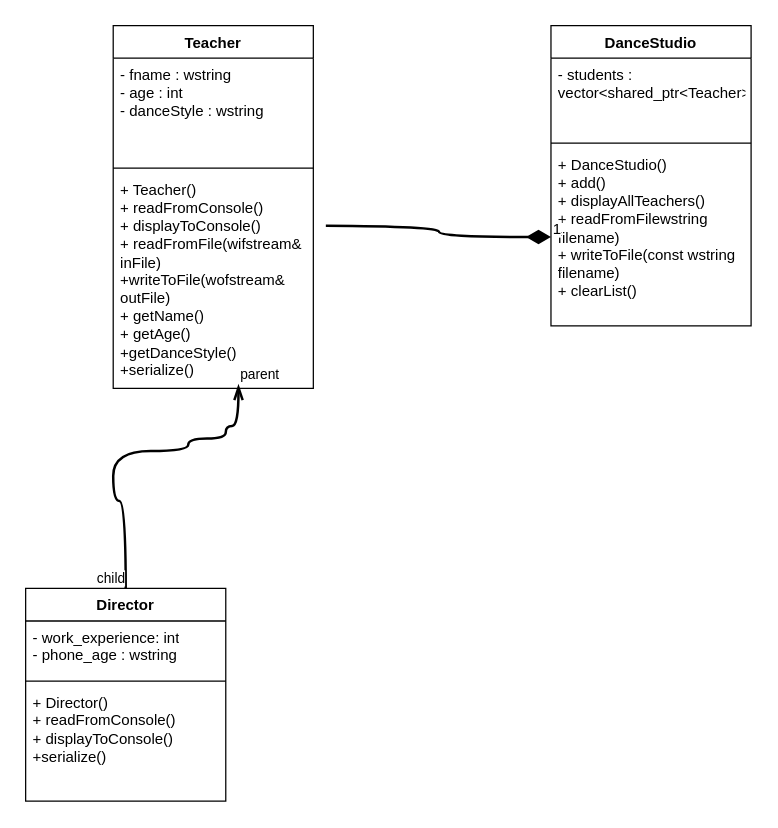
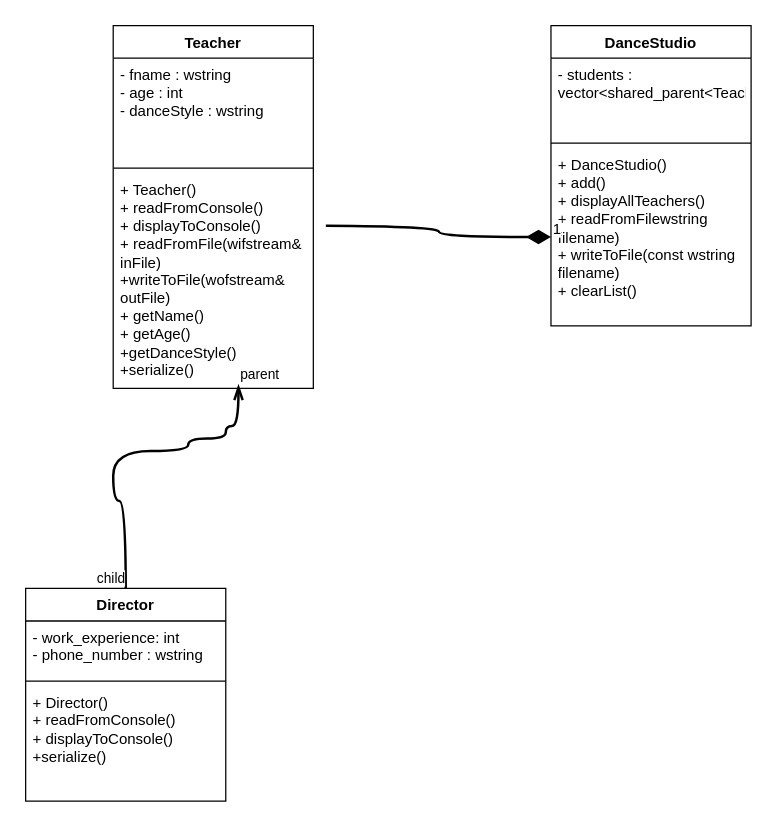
- <mxCell id="11" value="&lt;div&gt;- students : vector&amp;lt;shared_ptr&amp;lt;Teacher&amp;gt;&amp;gt;&lt;/div&gt;" style="text;strokeColor=none;fillColor=none;align=left;verticalAlign=top;spacingLeft=4;spacingRight=4;overflow=hidden;rotatable=0;points=[[0,0.5],[1,0.5]];portConstraint=eastwest;whiteSpace=wrap;html=1;" parent="10" vertex="1"><mxGeometry y="26" width="160" height="64" as="geometry" /></mxCell>
+ <mxCell id="11" value="&lt;div&gt;- students : vector&amp;lt;shared_parent&amp;lt;Teacher&amp;gt;&amp;gt;&lt;/div&gt;" style="text;strokeColor=none;fillColor=none;align=left;verticalAlign=top;spacingLeft=4;spacingRight=4;overflow=hidden;rotatable=0;points=[[0,0.5],[1,0.5]];portConstraint=eastwest;whiteSpace=wrap;html=1;" parent="10" vertex="1"><mxGeometry y="26" width="160" height="64" as="geometry" /></mxCell>
- <mxCell id="7" value="- work_experience: int&lt;div&gt;- phone_age : wstring&lt;/div&gt;" style="text;strokeColor=none;fillColor=none;align=left;verticalAlign=top;spacingLeft=4;spacingRight=4;overflow=hidden;rotatable=0;points=[[0,0.5],[1,0.5]];portConstraint=eastwest;whiteSpace=wrap;html=1;" parent="6" vertex="1"><mxGeometry y="26" width="160" height="44" as="geometry" /></mxCell>
+ <mxCell id="7" value="- work_experience: int&lt;div&gt;- phone_number : wstring&lt;/div&gt;" style="text;strokeColor=none;fillColor=none;align=left;verticalAlign=top;spacingLeft=4;spacingRight=4;overflow=hidden;rotatable=0;points=[[0,0.5],[1,0.5]];portConstraint=eastwest;whiteSpace=wrap;html=1;" parent="6" vertex="1"><mxGeometry y="26" width="160" height="44" as="geometry" /></mxCell>
